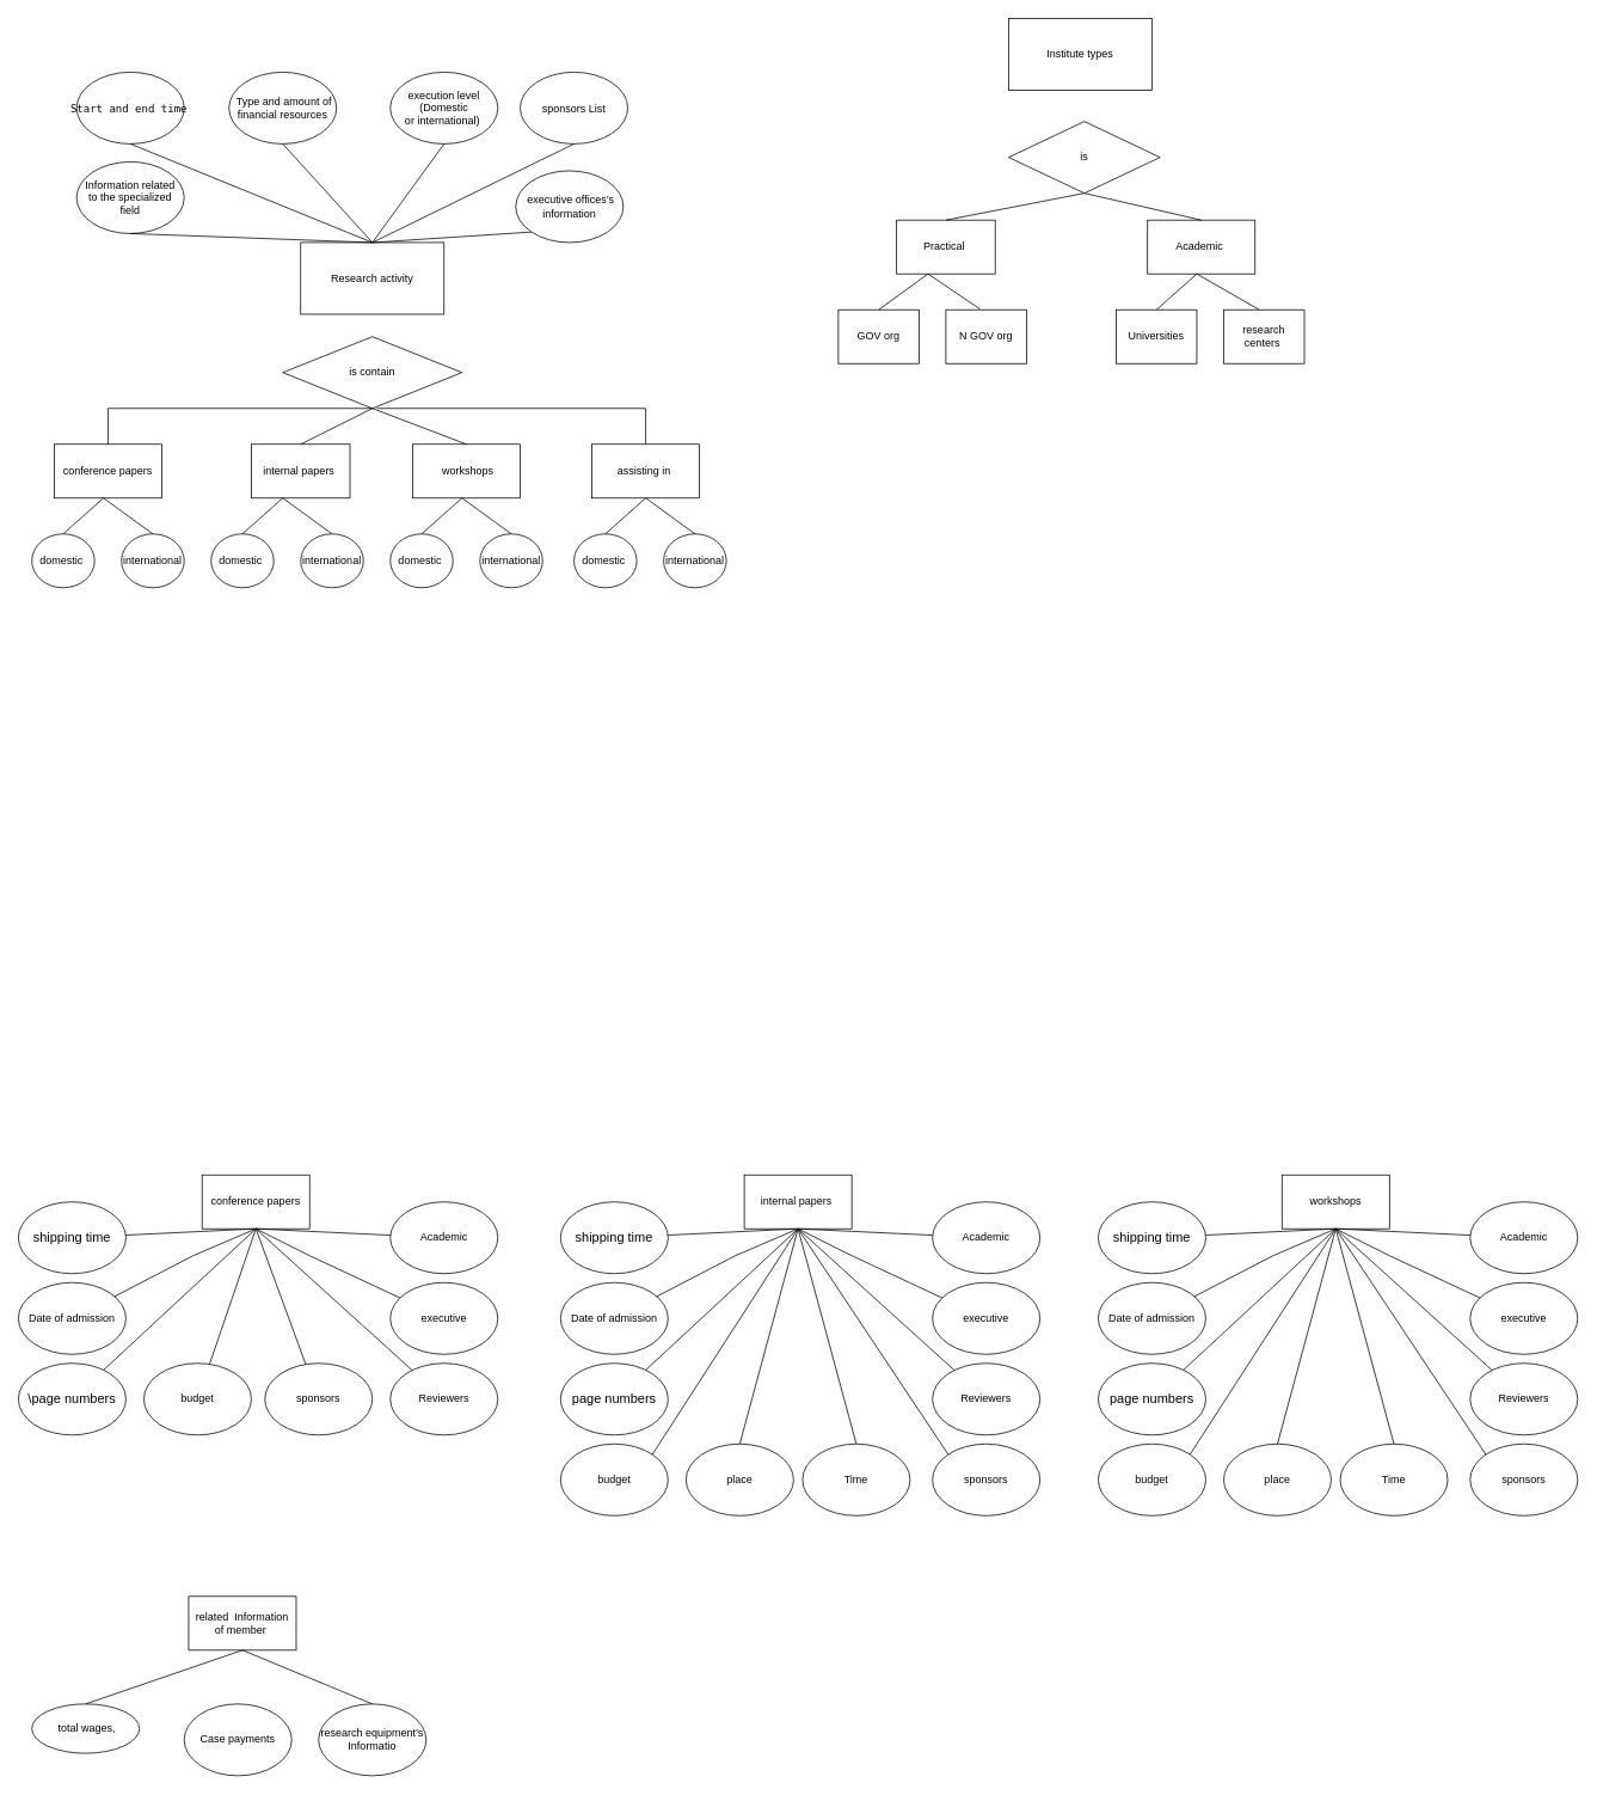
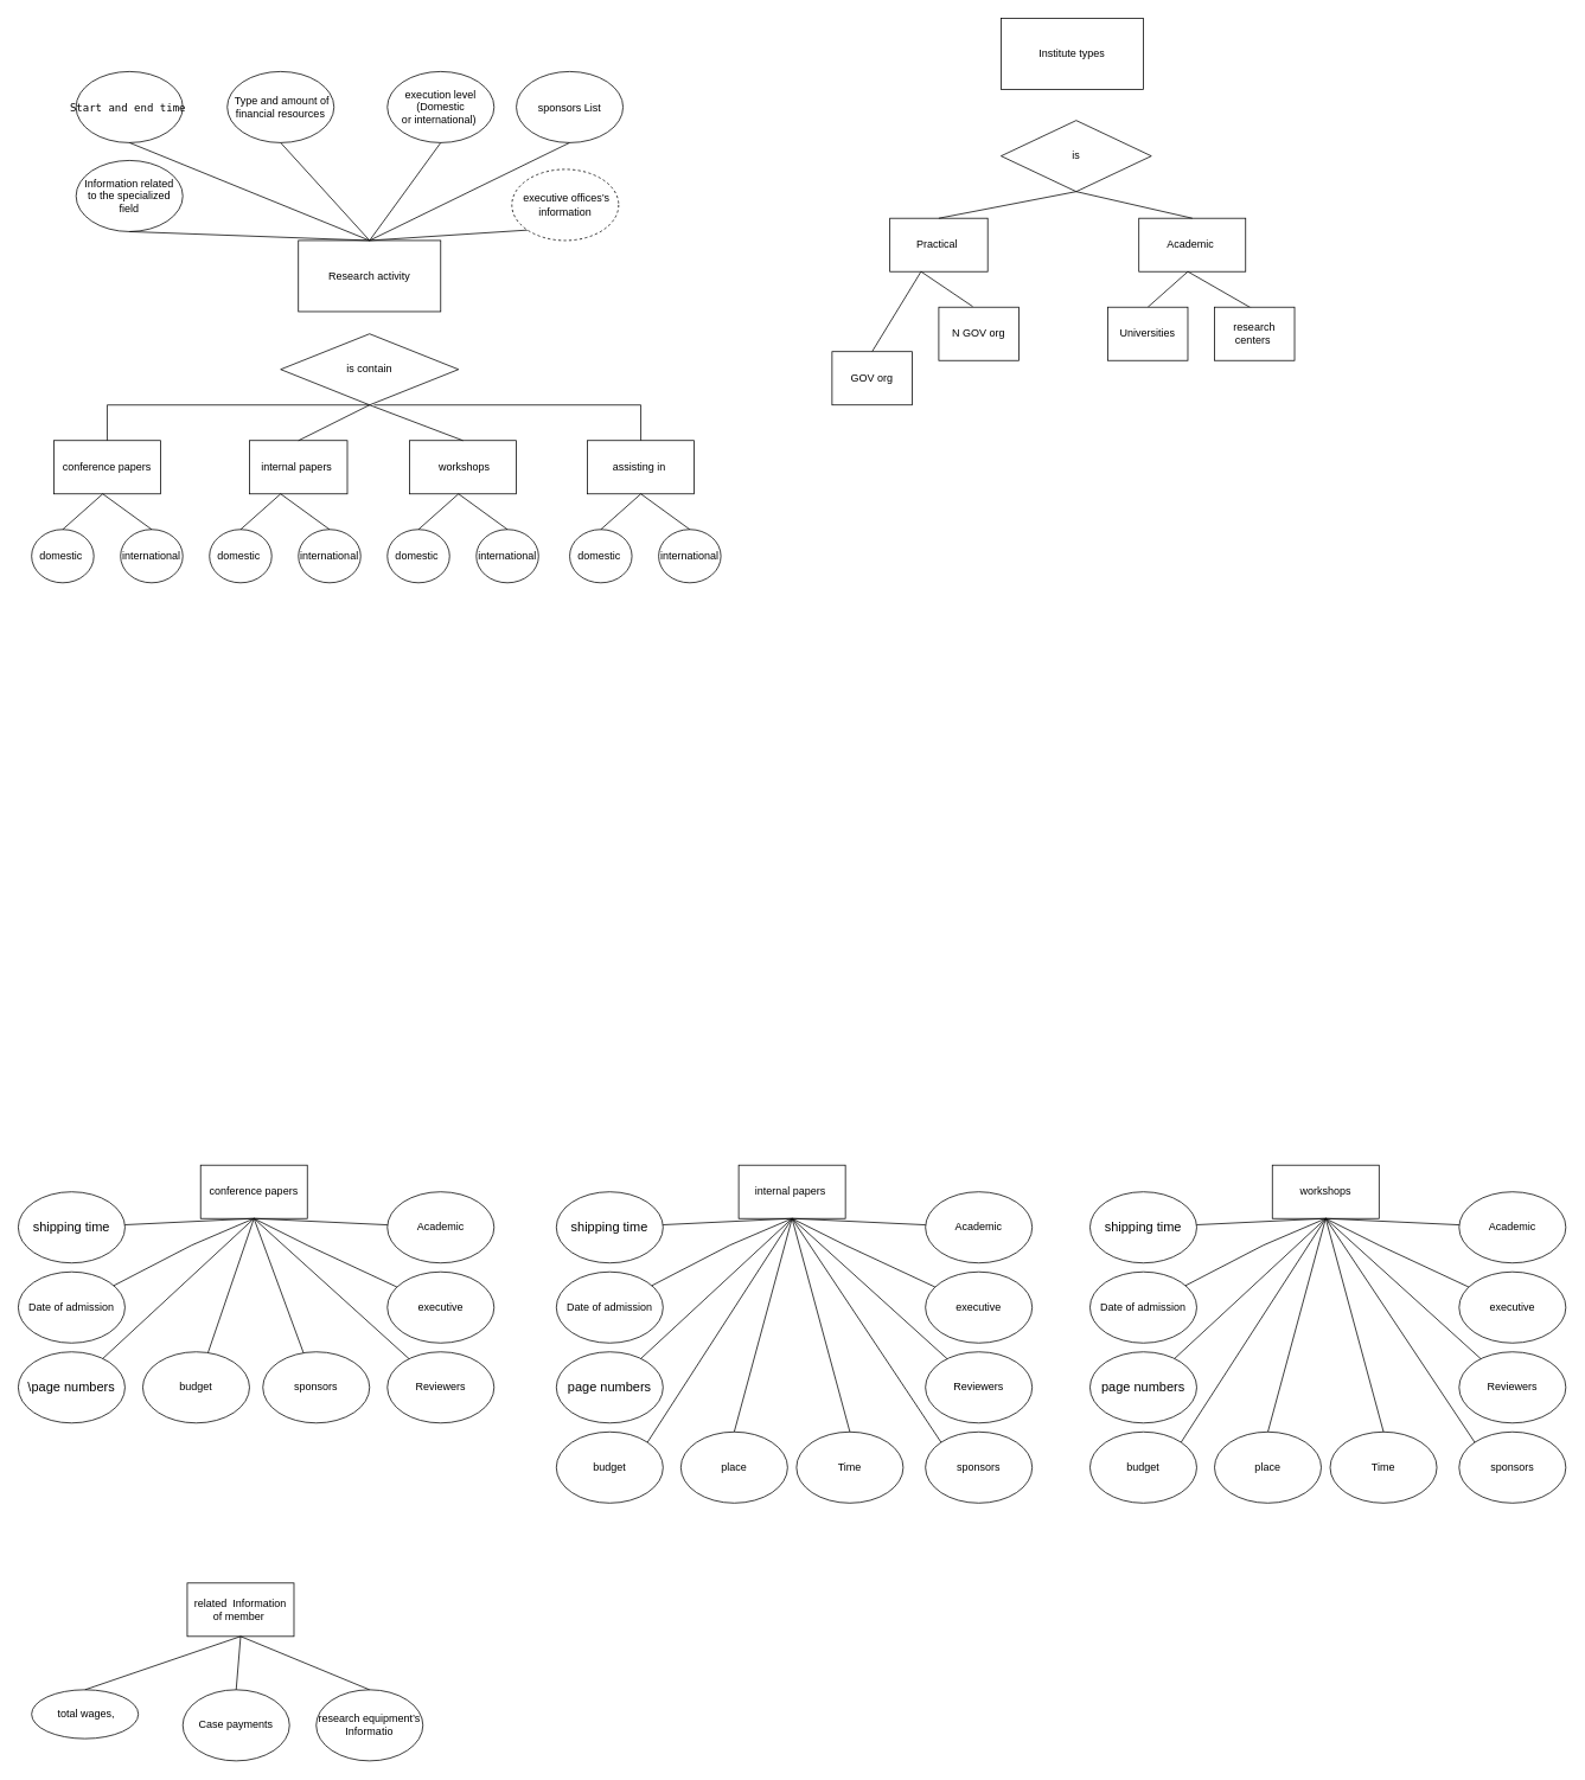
- <mxCell id="54" value="&amp;nbsp;executive offices’s information" style="ellipse;whiteSpace=wrap;html=1;" vertex="1" parent="1"><mxGeometry x="575" y="190" width="120" height="80" as="geometry" /></mxCell>
+ <mxCell id="54" value="&amp;nbsp;executive offices’s information" style="ellipse;whiteSpace=wrap;html=1;dashed=1;" vertex="1" parent="1"><mxGeometry x="575" y="190" width="120" height="80" as="geometry" /></mxCell>
- <mxCell id="41" value="GOV org" style="rounded=0;whiteSpace=wrap;html=1;" vertex="1" parent="1"><mxGeometry x="935" y="345" width="90" height="60" as="geometry" /></mxCell>
+ <mxCell id="41" value="GOV org" style="rounded=0;whiteSpace=wrap;html=1;" vertex="1" parent="1"><mxGeometry x="935" y="395" width="90" height="60" as="geometry" /></mxCell>
+ <mxCell id="118" value="" style="endArrow=none;html=1;rounded=0;entryX=0.5;entryY=1;entryDx=0;entryDy=0;exitX=0.5;exitY=0;exitDx=0;exitDy=0;" edge="1" parent="1" source="116" target="7"><mxGeometry width="50" height="50" relative="1" as="geometry"><mxPoint x="425" y="1910" as="sourcePoint" /><mxPoint x="280" y="1850" as="targetPoint" /></mxGeometry></mxCell>
